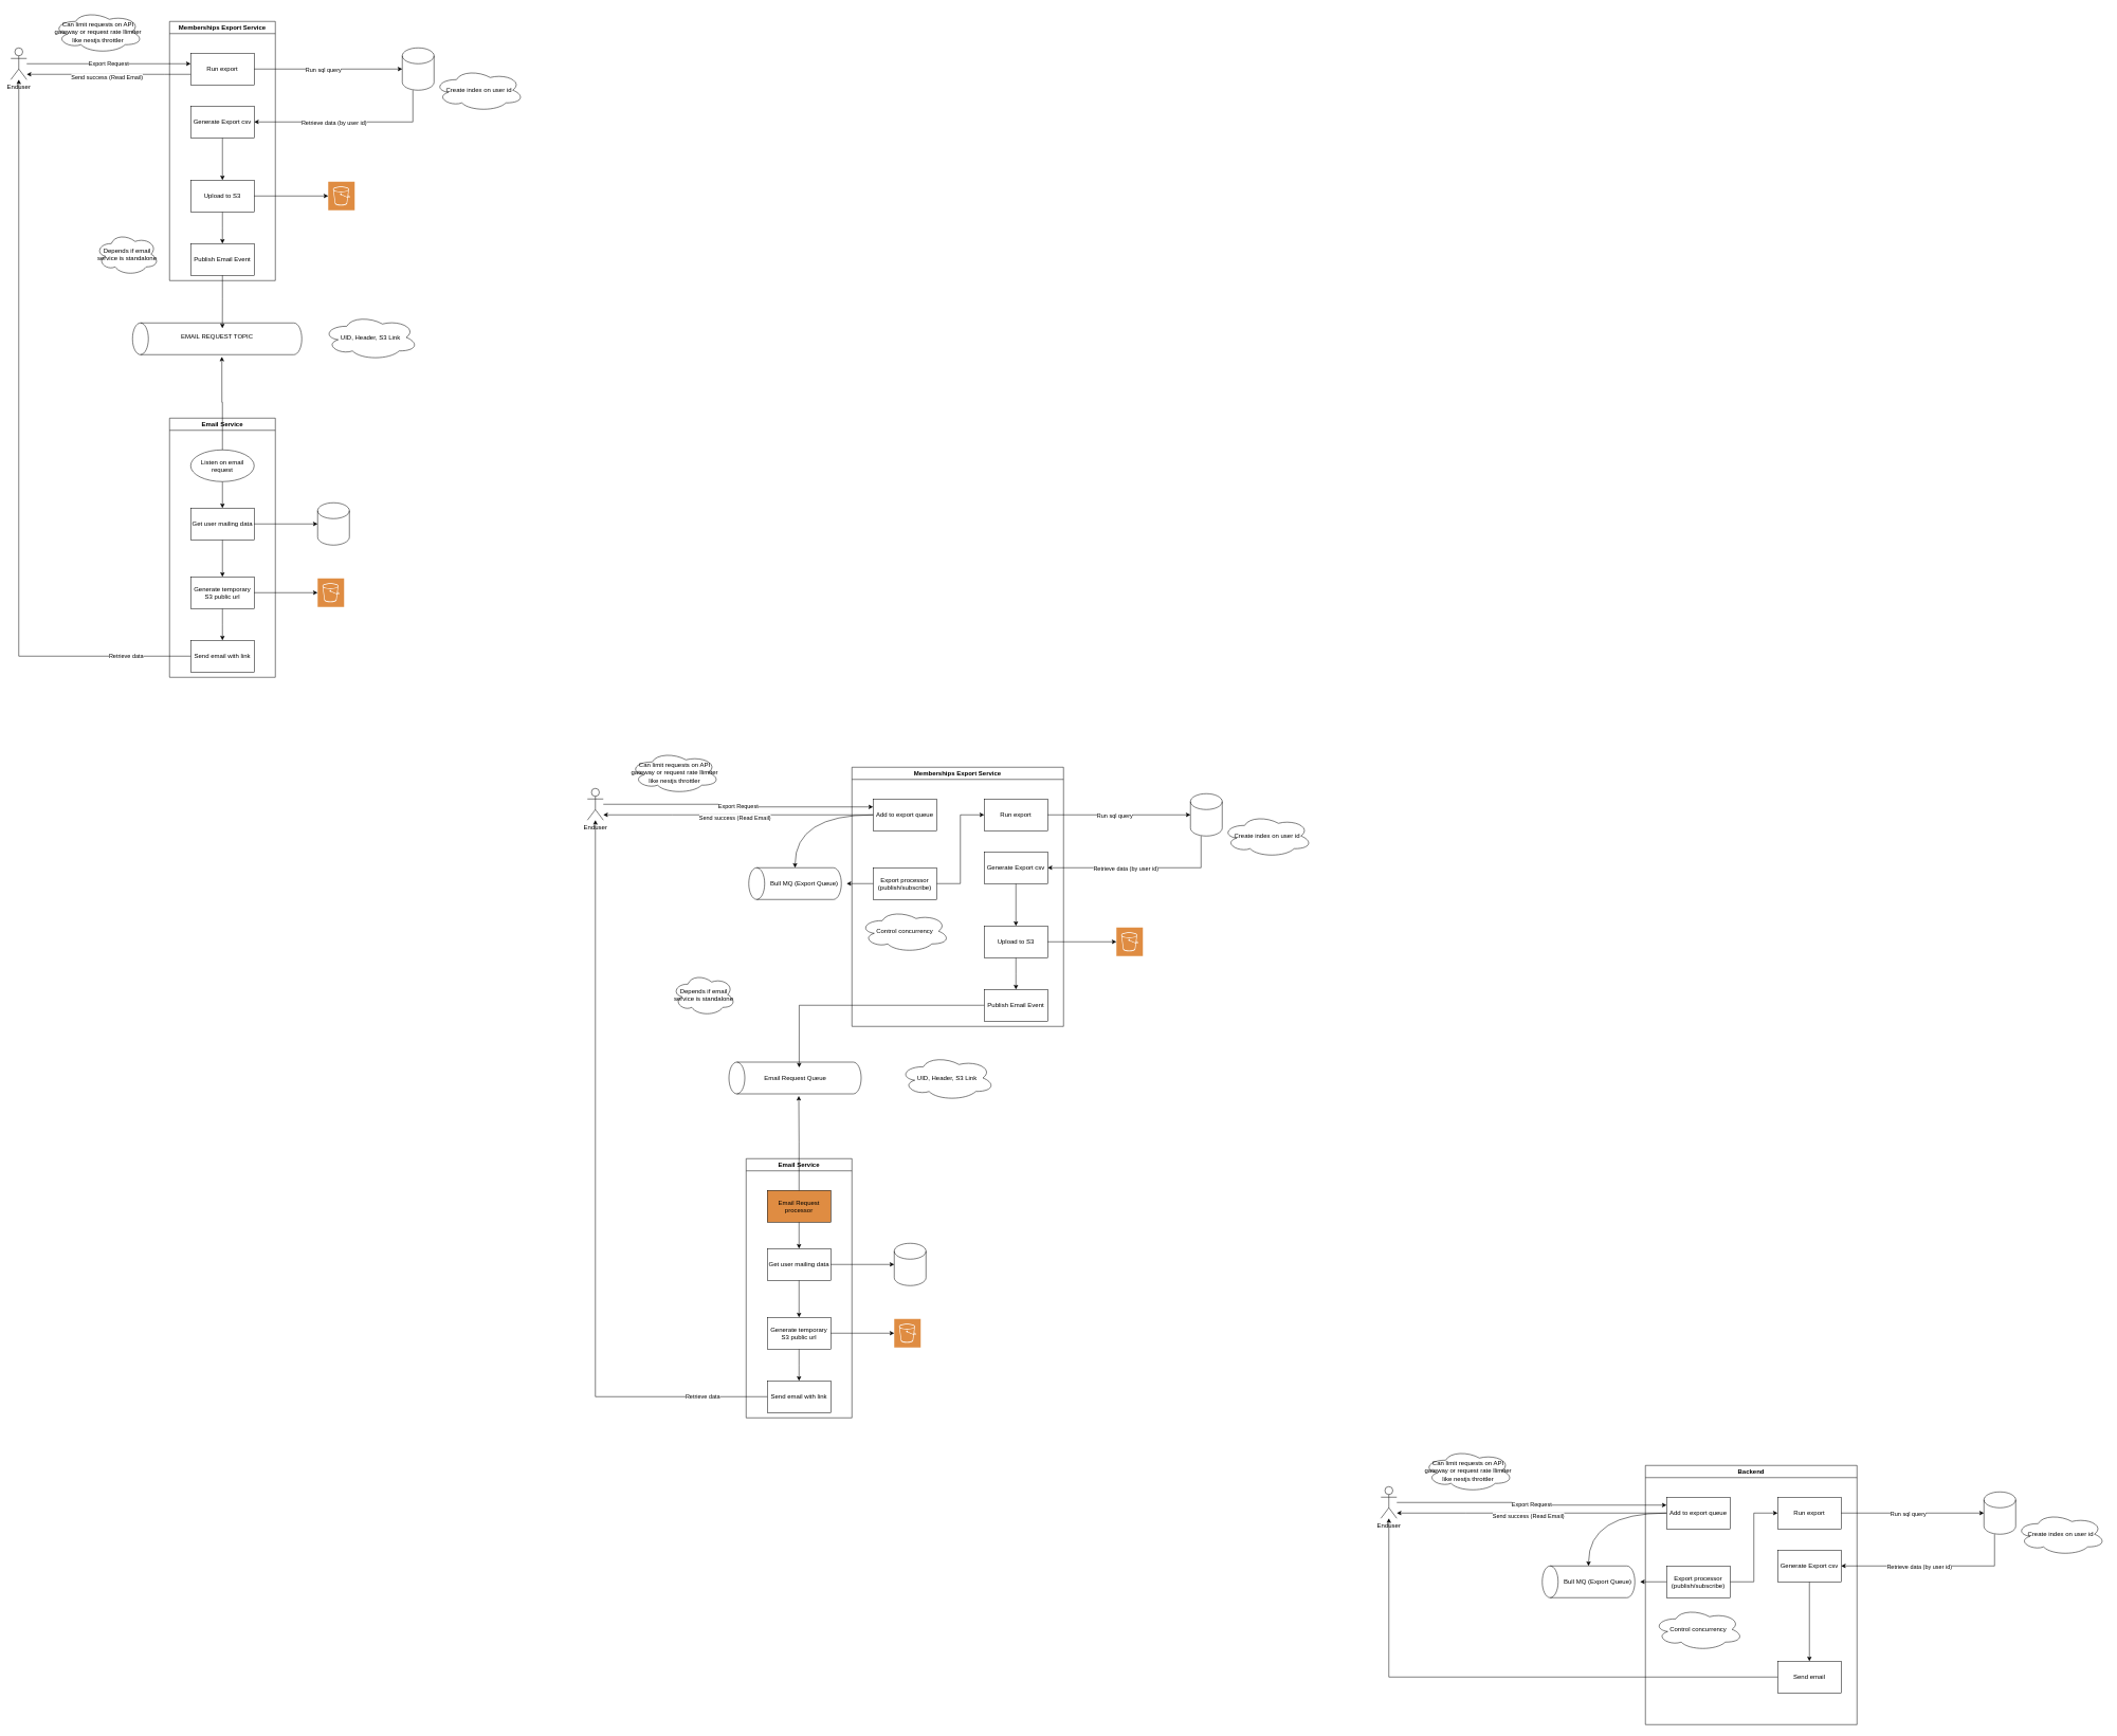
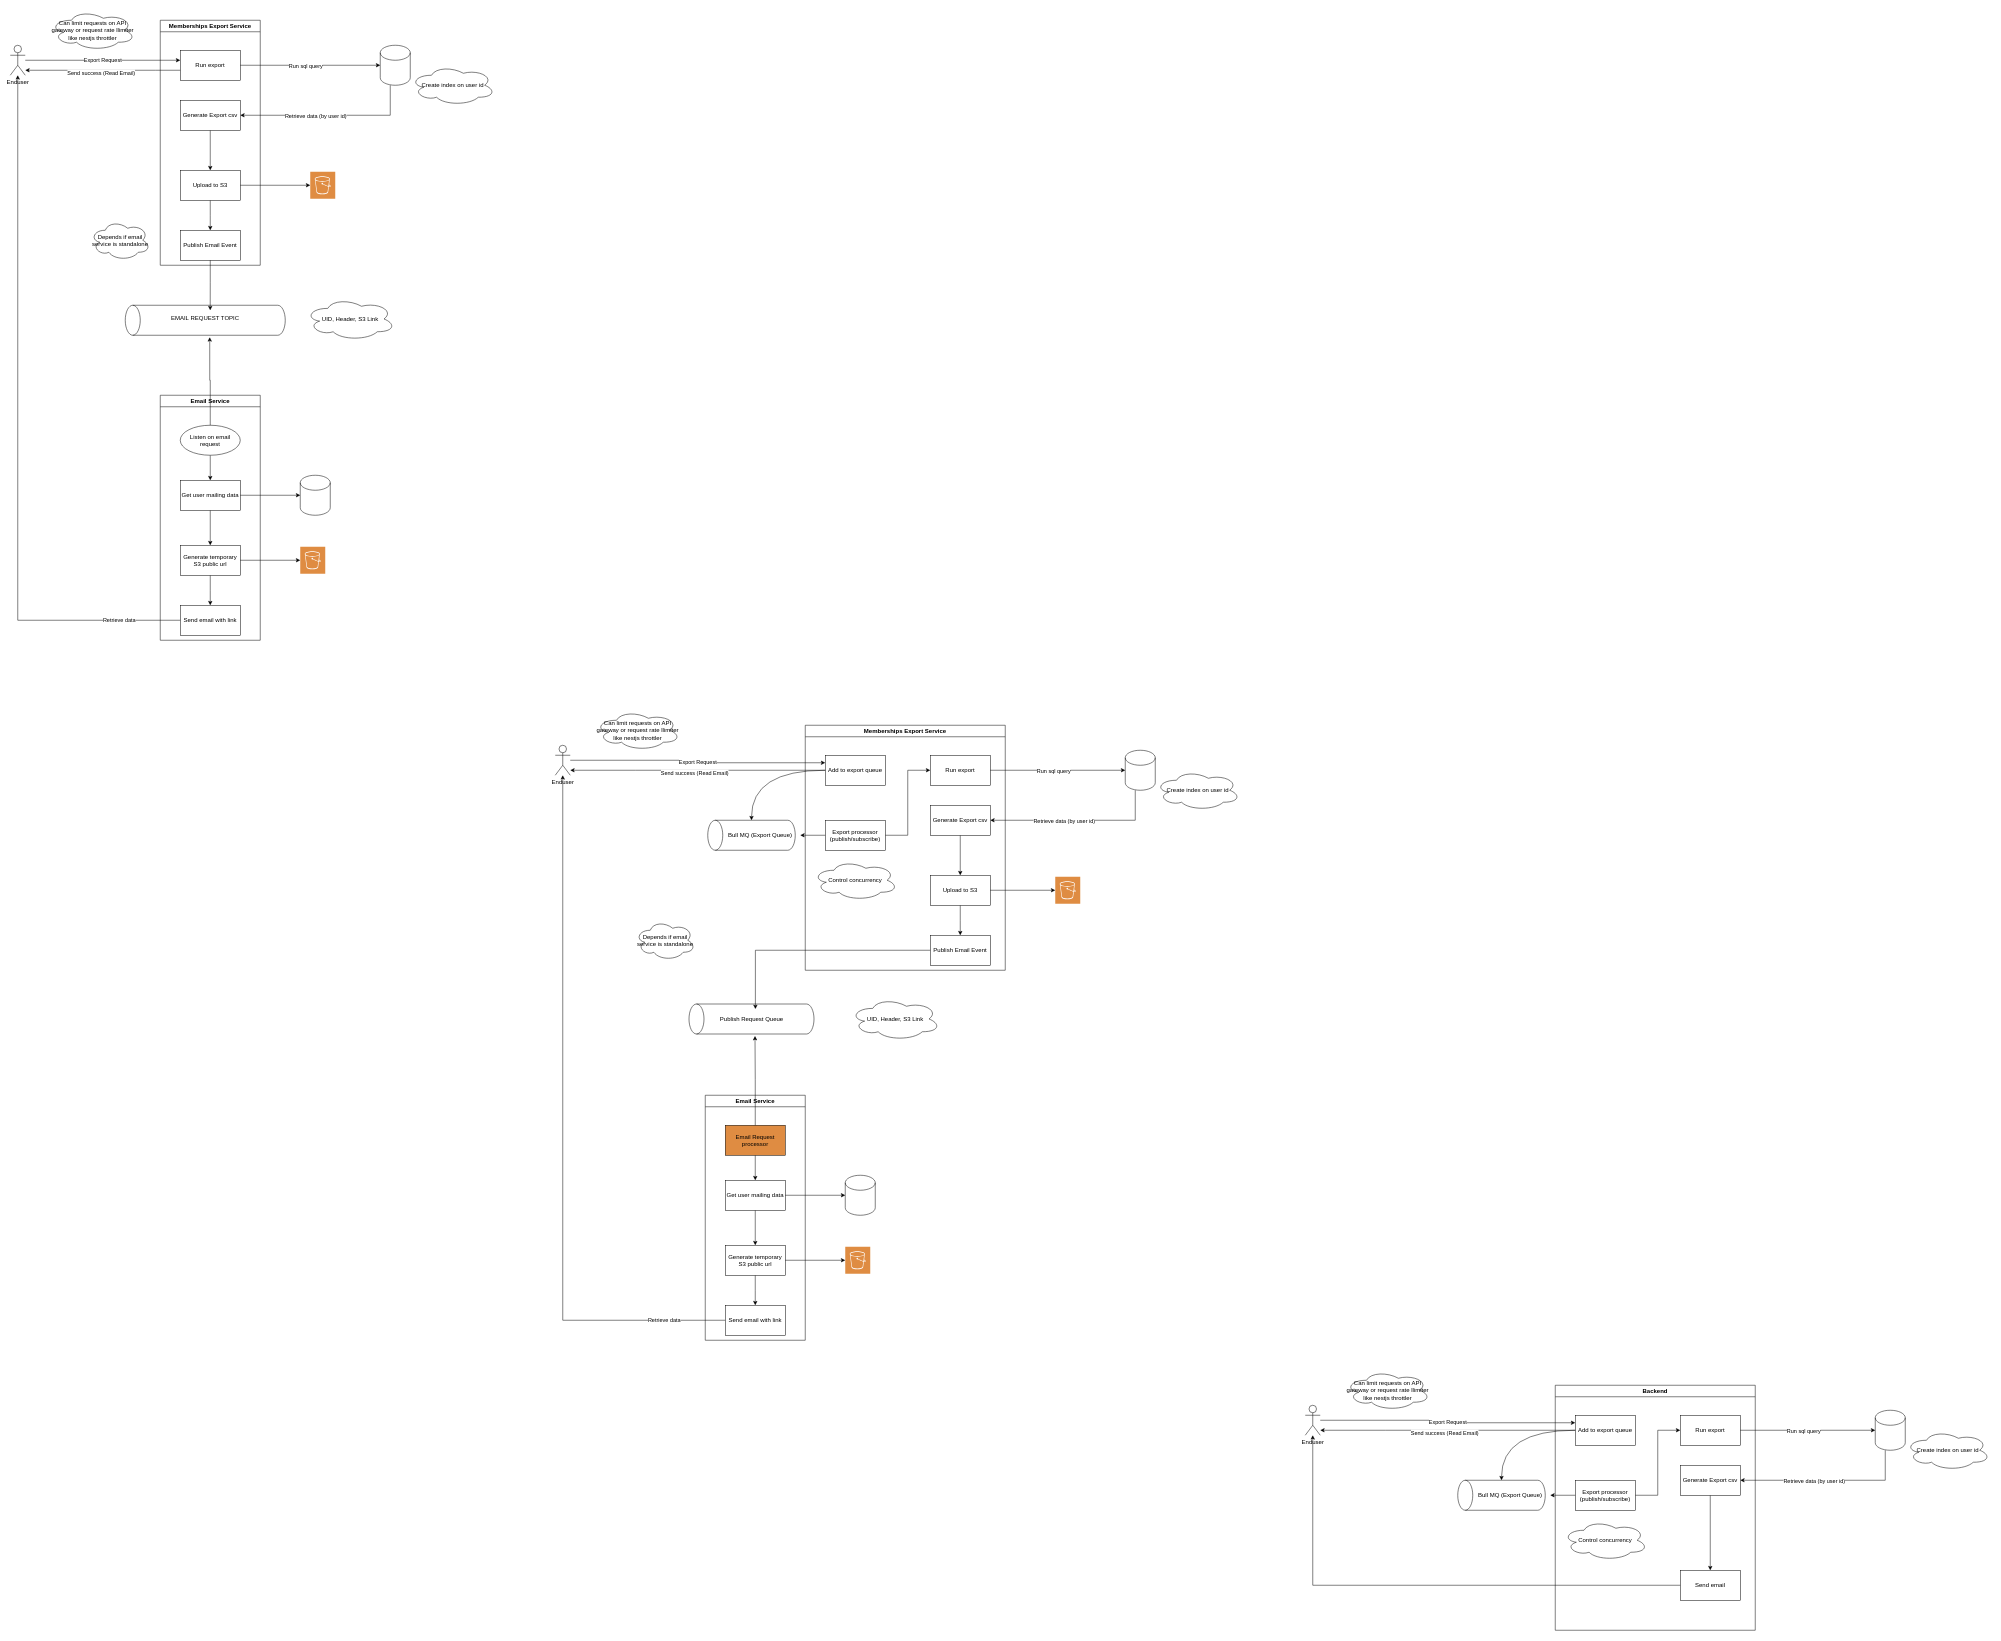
- <mxCell id="75" value="Email Request Queue" style="text;html=1;align=center;verticalAlign=middle;whiteSpace=wrap;rounded=0;" vertex="1" parent="1"><mxGeometry x="1422.5" y="2022.5" width="160" height="30" as="geometry" /></mxCell>
+ <mxCell id="75" value="Publish Request Queue" style="text;html=1;align=center;verticalAlign=middle;whiteSpace=wrap;rounded=0;" vertex="1" parent="1"><mxGeometry x="1422.5" y="2022.5" width="160" height="30" as="geometry" /></mxCell>
